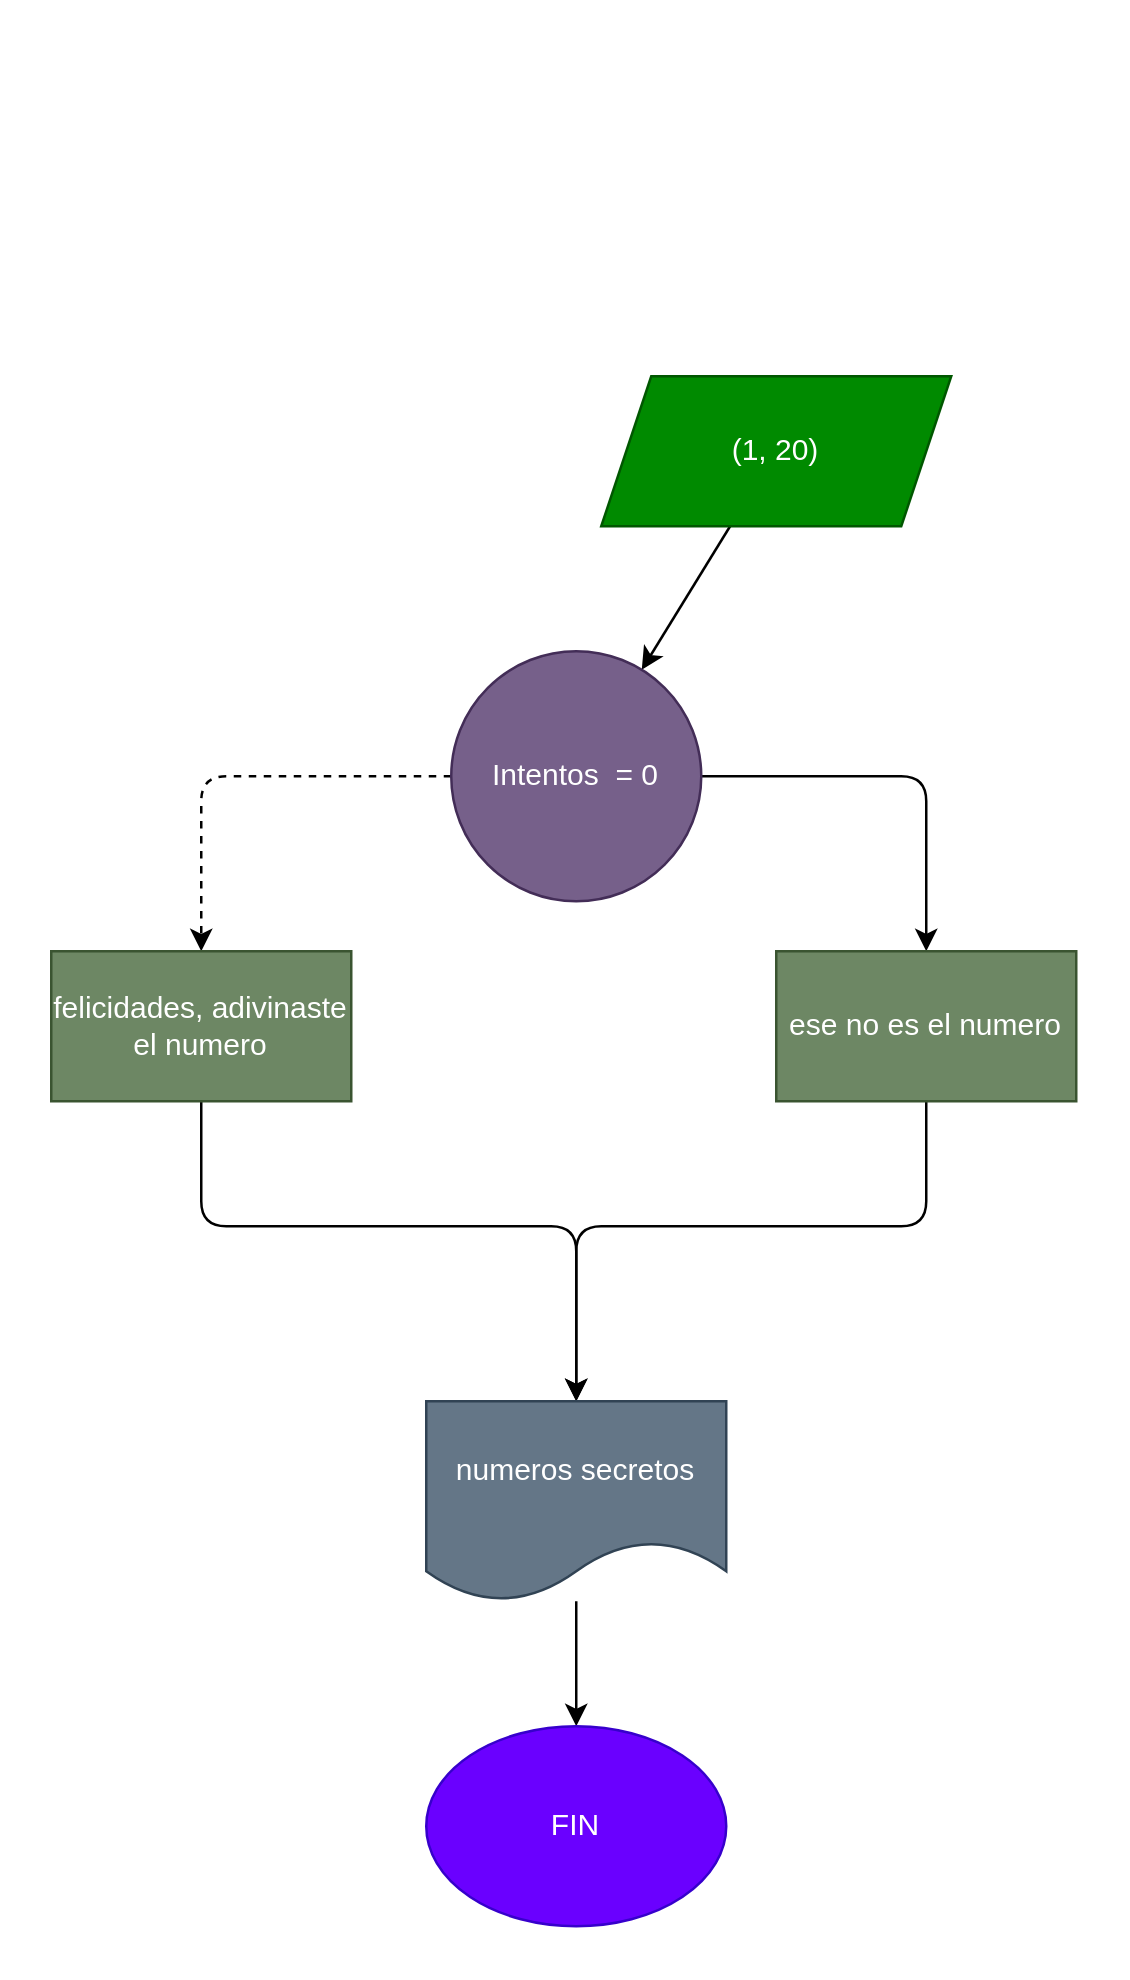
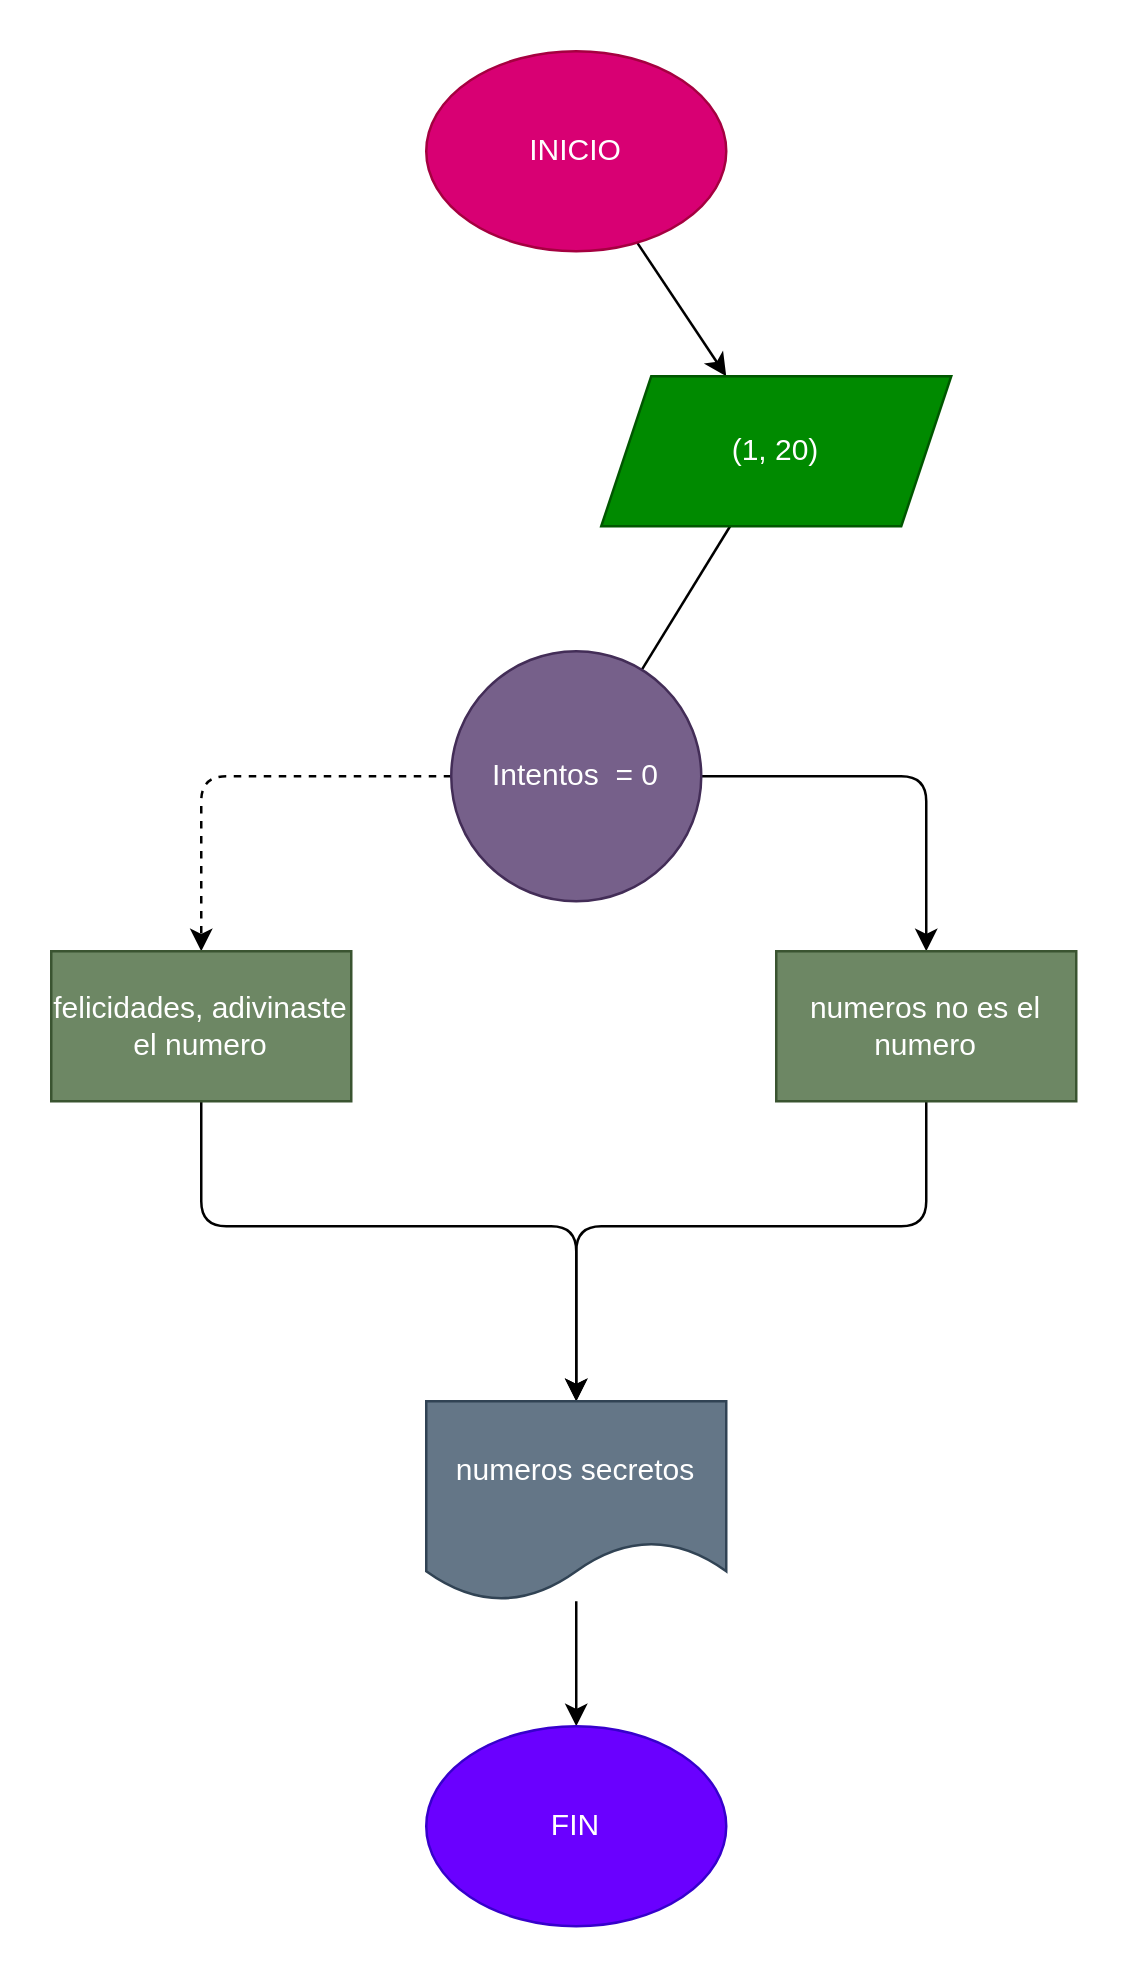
+ <mxCell id="3" value="INICIO" style="ellipse;whiteSpace=wrap;html=1;fillColor=#d80073;fontColor=#ffffff;strokeColor=#A50040;" vertex="1" parent="1"><mxGeometry x="170" y="20" width="120" height="80" as="geometry" /></mxCell>
+ <mxCell id="2" style="edgeStyle=none;html=1;" edge="1" parent="1" source="3" target="5"><mxGeometry relative="1" as="geometry"><mxPoint x="230" y="130" as="targetPoint" /></mxGeometry></mxCell>
- <mxCell id="4" value="" style="edgeStyle=none;html=1;" edge="1" parent="1" source="5" target="8"><mxGeometry relative="1" as="geometry" /></mxCell>
+ <mxCell id="4" value="" style="edgeStyle=none;html=1;endArrow=none;" edge="1" parent="1" source="5" target="8"><mxGeometry relative="1" as="geometry" /></mxCell>
- <mxCell id="12" value="ese no es el numero" style="rounded=0;whiteSpace=wrap;html=1;fillColor=#6d8764;fontColor=#ffffff;strokeColor=#3A5431;" vertex="1" parent="1"><mxGeometry x="310" y="380" width="120" height="60" as="geometry" /></mxCell>
+ <mxCell id="12" value="numeros no es el numero" style="rounded=0;whiteSpace=wrap;html=1;fillColor=#6d8764;fontColor=#ffffff;strokeColor=#3A5431;" vertex="1" parent="1"><mxGeometry x="310" y="380" width="120" height="60" as="geometry" /></mxCell>
